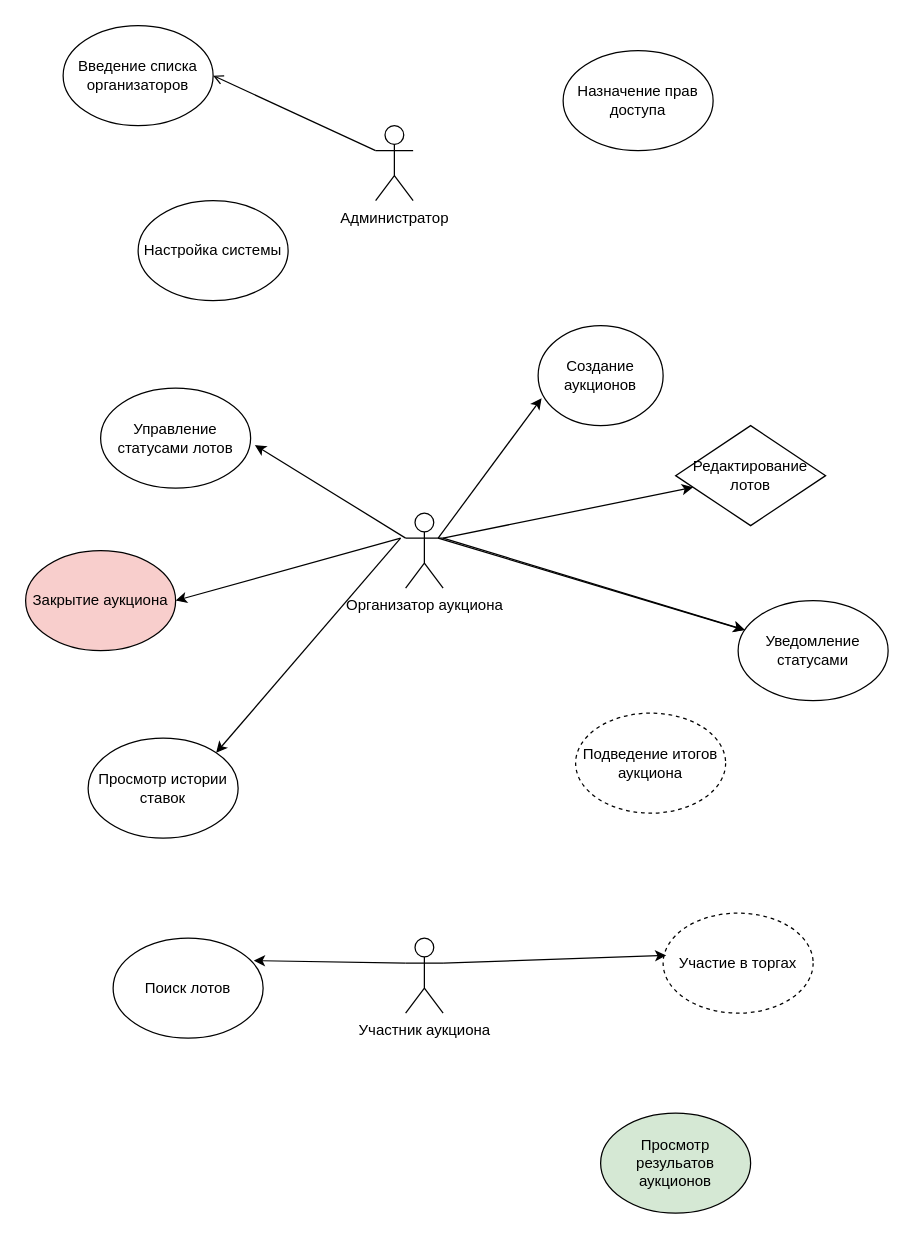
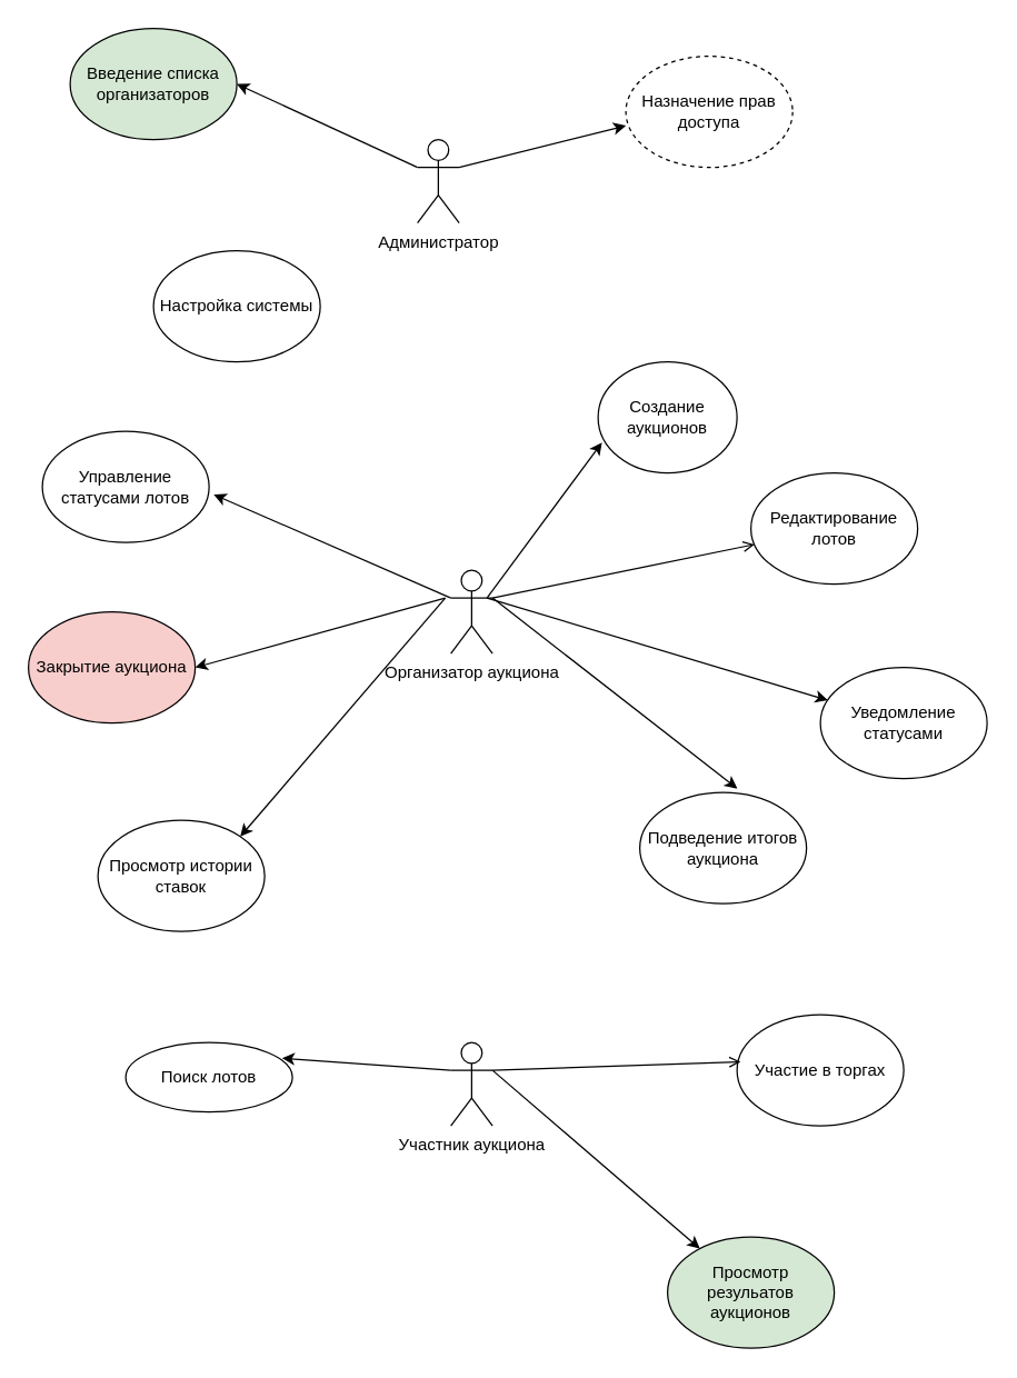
- <mxCell id="3" value="Введение списка организаторов" style="ellipse;whiteSpace=wrap;html=1;" vertex="1" parent="1"><mxGeometry x="50" y="20" width="120" height="80" as="geometry" /></mxCell>
+ <mxCell id="3" value="Введение списка организаторов" style="ellipse;whiteSpace=wrap;html=1;fillColor=#d5e8d4;" vertex="1" parent="1"><mxGeometry x="50" y="20" width="120" height="80" as="geometry" /></mxCell>
- <mxCell id="13" value="" style="endArrow=open;html=1;rounded=0;exitX=0;exitY=0.333;exitDx=0;exitDy=0;exitPerimeter=0;entryX=1;entryY=0.5;entryDx=0;entryDy=0;" edge="1" parent="1" source="2" target="3"><mxGeometry width="50" height="50" relative="1" as="geometry"><mxPoint x="480" y="310" as="sourcePoint" /><mxPoint x="530" y="260" as="targetPoint" /></mxGeometry></mxCell>
+ <mxCell id="13" value="" style="endArrow=classic;html=1;rounded=0;exitX=0;exitY=0.333;exitDx=0;exitDy=0;exitPerimeter=0;entryX=1;entryY=0.5;entryDx=0;entryDy=0;" edge="1" parent="1" source="2" target="3"><mxGeometry width="50" height="50" relative="1" as="geometry"><mxPoint x="480" y="310" as="sourcePoint" /><mxPoint x="530" y="260" as="targetPoint" /></mxGeometry></mxCell>
- <mxCell id="4" value="Назначение прав доступа" style="ellipse;whiteSpace=wrap;html=1;" vertex="1" parent="1"><mxGeometry x="450" y="40" width="120" height="80" as="geometry" /></mxCell>
+ <mxCell id="4" value="Назначение прав доступа" style="ellipse;whiteSpace=wrap;html=1;dashed=1;" vertex="1" parent="1"><mxGeometry x="450" y="40" width="120" height="80" as="geometry" /></mxCell>
+ <mxCell id="14" value="" style="endArrow=classic;html=1;rounded=0;entryX=0;entryY=0.625;entryDx=0;entryDy=0;entryPerimeter=0;exitX=1;exitY=0.333;exitDx=0;exitDy=0;exitPerimeter=0;" edge="1" parent="1" source="2" target="4"><mxGeometry width="50" height="50" relative="1" as="geometry"><mxPoint x="480" y="310" as="sourcePoint" /><mxPoint x="530" y="260" as="targetPoint" /></mxGeometry></mxCell>
- <mxCell id="5" value="Настройка системы" style="ellipse;whiteSpace=wrap;html=1;" vertex="1" parent="1"><mxGeometry x="110" y="160" width="120" height="80" as="geometry" /></mxCell>
+ <mxCell id="5" value="Настройка системы" style="ellipse;whiteSpace=wrap;html=1;" vertex="1" parent="1"><mxGeometry x="110" y="180" width="120" height="80" as="geometry" /></mxCell>
- <mxCell id="8" value="Управление статусами лотов" style="ellipse;whiteSpace=wrap;html=1;" vertex="1" parent="1"><mxGeometry x="80" y="310" width="120" height="80" as="geometry" /></mxCell>
+ <mxCell id="8" value="Управление статусами лотов" style="ellipse;whiteSpace=wrap;html=1;" vertex="1" parent="1"><mxGeometry x="30" y="310" width="120" height="80" as="geometry" /></mxCell>
- <mxCell id="21" value="Редактирование лотов" style="rhombus;whiteSpace=wrap;html=1;" vertex="1" parent="1"><mxGeometry x="540" y="340" width="120" height="80" as="geometry" /></mxCell>
+ <mxCell id="21" value="Редактирование лотов" style="ellipse;whiteSpace=wrap;html=1;" vertex="1" parent="1"><mxGeometry x="540" y="340" width="120" height="80" as="geometry" /></mxCell>
- <mxCell id="20" value="" style="endArrow=classic;html=1;rounded=0;exitX=1;exitY=0.333;exitDx=0;exitDy=0;exitPerimeter=0;" edge="1" parent="1" source="6" target="21"><mxGeometry width="50" height="50" relative="1" as="geometry"><mxPoint x="360" y="430" as="sourcePoint" /><mxPoint x="530" y="430" as="targetPoint" /></mxGeometry></mxCell>
+ <mxCell id="20" value="" style="endArrow=open;html=1;rounded=0;exitX=1;exitY=0.333;exitDx=0;exitDy=0;exitPerimeter=0;" edge="1" parent="1" source="6" target="21"><mxGeometry width="50" height="50" relative="1" as="geometry"><mxPoint x="360" y="430" as="sourcePoint" /><mxPoint x="530" y="430" as="targetPoint" /></mxGeometry></mxCell>
- <mxCell id="18" value="" style="endArrow=classic;html=1;rounded=0;exitX=1;exitY=0.333;exitDx=0;exitDy=0;exitPerimeter=0;" edge="1" parent="1" source="6" target="12"><mxGeometry width="50" height="50" relative="1" as="geometry"><mxPoint x="480" y="480" as="sourcePoint" /><mxPoint x="530" y="430" as="targetPoint" /></mxGeometry></mxCell>
+ <mxCell id="18" value="" style="endArrow=classic;html=1;rounded=0;exitX=1;exitY=0.333;exitDx=0;exitDy=0;exitPerimeter=0;entryX=0.585;entryY=-0.035;entryDx=0;entryDy=0;entryPerimeter=0;" edge="1" parent="1" source="6" target="11"><mxGeometry width="50" height="50" relative="1" as="geometry"><mxPoint x="480" y="480" as="sourcePoint" /><mxPoint x="530" y="430" as="targetPoint" /></mxGeometry></mxCell>
- <mxCell id="11" value="Подведение итогов аукциона" style="ellipse;whiteSpace=wrap;html=1;dashed=1;" vertex="1" parent="1"><mxGeometry x="460" y="570" width="120" height="80" as="geometry" /></mxCell>
+ <mxCell id="11" value="Подведение итогов аукциона" style="ellipse;whiteSpace=wrap;html=1;" vertex="1" parent="1"><mxGeometry x="460" y="570" width="120" height="80" as="geometry" /></mxCell>
- <mxCell id="28" value="" style="endArrow=classic;html=1;rounded=0;exitX=1;exitY=0.333;exitDx=0;exitDy=0;exitPerimeter=0;entryX=0.021;entryY=0.423;entryDx=0;entryDy=0;entryPerimeter=0;" edge="1" parent="1" source="23" target="25"><mxGeometry width="50" height="50" relative="1" as="geometry"><mxPoint x="480" y="730" as="sourcePoint" /><mxPoint x="530" y="740" as="targetPoint" /></mxGeometry></mxCell>
+ <mxCell id="28" value="" style="endArrow=open;html=1;rounded=0;exitX=1;exitY=0.333;exitDx=0;exitDy=0;exitPerimeter=0;entryX=0.021;entryY=0.423;entryDx=0;entryDy=0;entryPerimeter=0;" edge="1" parent="1" source="23" target="25"><mxGeometry width="50" height="50" relative="1" as="geometry"><mxPoint x="480" y="730" as="sourcePoint" /><mxPoint x="530" y="740" as="targetPoint" /></mxGeometry></mxCell>
- <mxCell id="25" value="Участие в торгах" style="ellipse;whiteSpace=wrap;html=1;dashed=1;" vertex="1" parent="1"><mxGeometry x="530" y="730" width="120" height="80" as="geometry" /></mxCell>
+ <mxCell id="25" value="Участие в торгах" style="ellipse;whiteSpace=wrap;html=1;" vertex="1" parent="1"><mxGeometry x="530" y="730" width="120" height="80" as="geometry" /></mxCell>
- <mxCell id="24" value="Поиск лотов" style="ellipse;whiteSpace=wrap;html=1;" vertex="1" parent="1"><mxGeometry x="90" y="750" width="120" height="80" as="geometry" /></mxCell>
+ <mxCell id="24" value="Поиск лотов" style="ellipse;whiteSpace=wrap;html=1;" vertex="1" parent="1"><mxGeometry x="90" y="750" width="120" height="50" as="geometry" /></mxCell>
+ <mxCell id="29" value="" style="endArrow=classic;html=1;rounded=0;exitX=1;exitY=0.333;exitDx=0;exitDy=0;exitPerimeter=0;" edge="1" parent="1" source="23" target="26"><mxGeometry width="50" height="50" relative="1" as="geometry"><mxPoint x="480" y="730" as="sourcePoint" /><mxPoint x="530" y="680" as="targetPoint" /></mxGeometry></mxCell>
